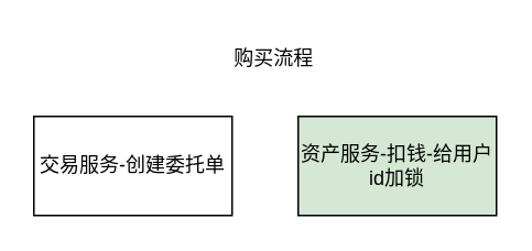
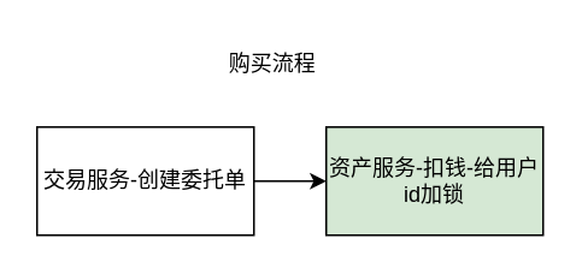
- <mxCell id="3" value="购买流程" style="text;html=1;align=center;verticalAlign=middle;resizable=0;points=[];autosize=1;strokeColor=none;fillColor=none;" vertex="1" parent="1"><mxGeometry x="130" y="20" width="70" height="30" as="geometry" /></mxCell>
+ <mxCell id="3" value="购买流程" style="text;html=1;align=center;verticalAlign=middle;resizable=0;points=[];autosize=1;strokeColor=none;fillColor=none;" vertex="1" parent="1"><mxGeometry x="115" y="20" width="70" height="30" as="geometry" /></mxCell>
+ <mxCell id="4" value="" style="endArrow=classic;html=1;rounded=0;exitX=1;exitY=0.5;exitDx=0;exitDy=0;" edge="1" parent="1" source="2" target="5"><mxGeometry width="50" height="50" relative="1" as="geometry"><mxPoint x="250" y="230" as="sourcePoint" /><mxPoint x="200" y="100" as="targetPoint" /></mxGeometry></mxCell>
